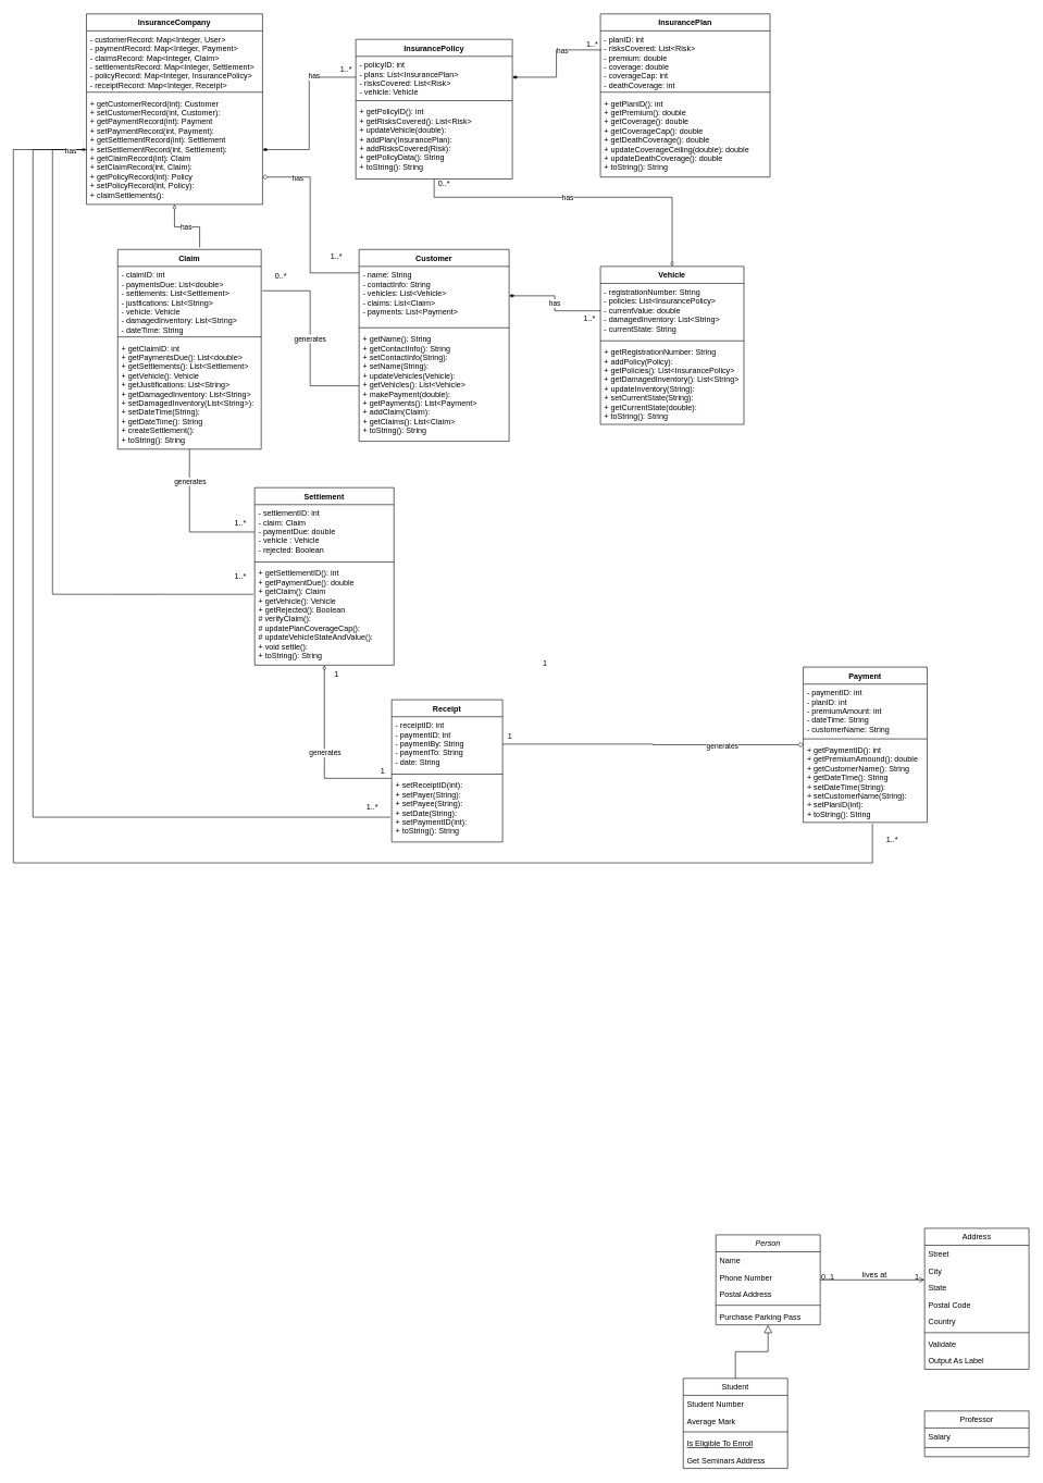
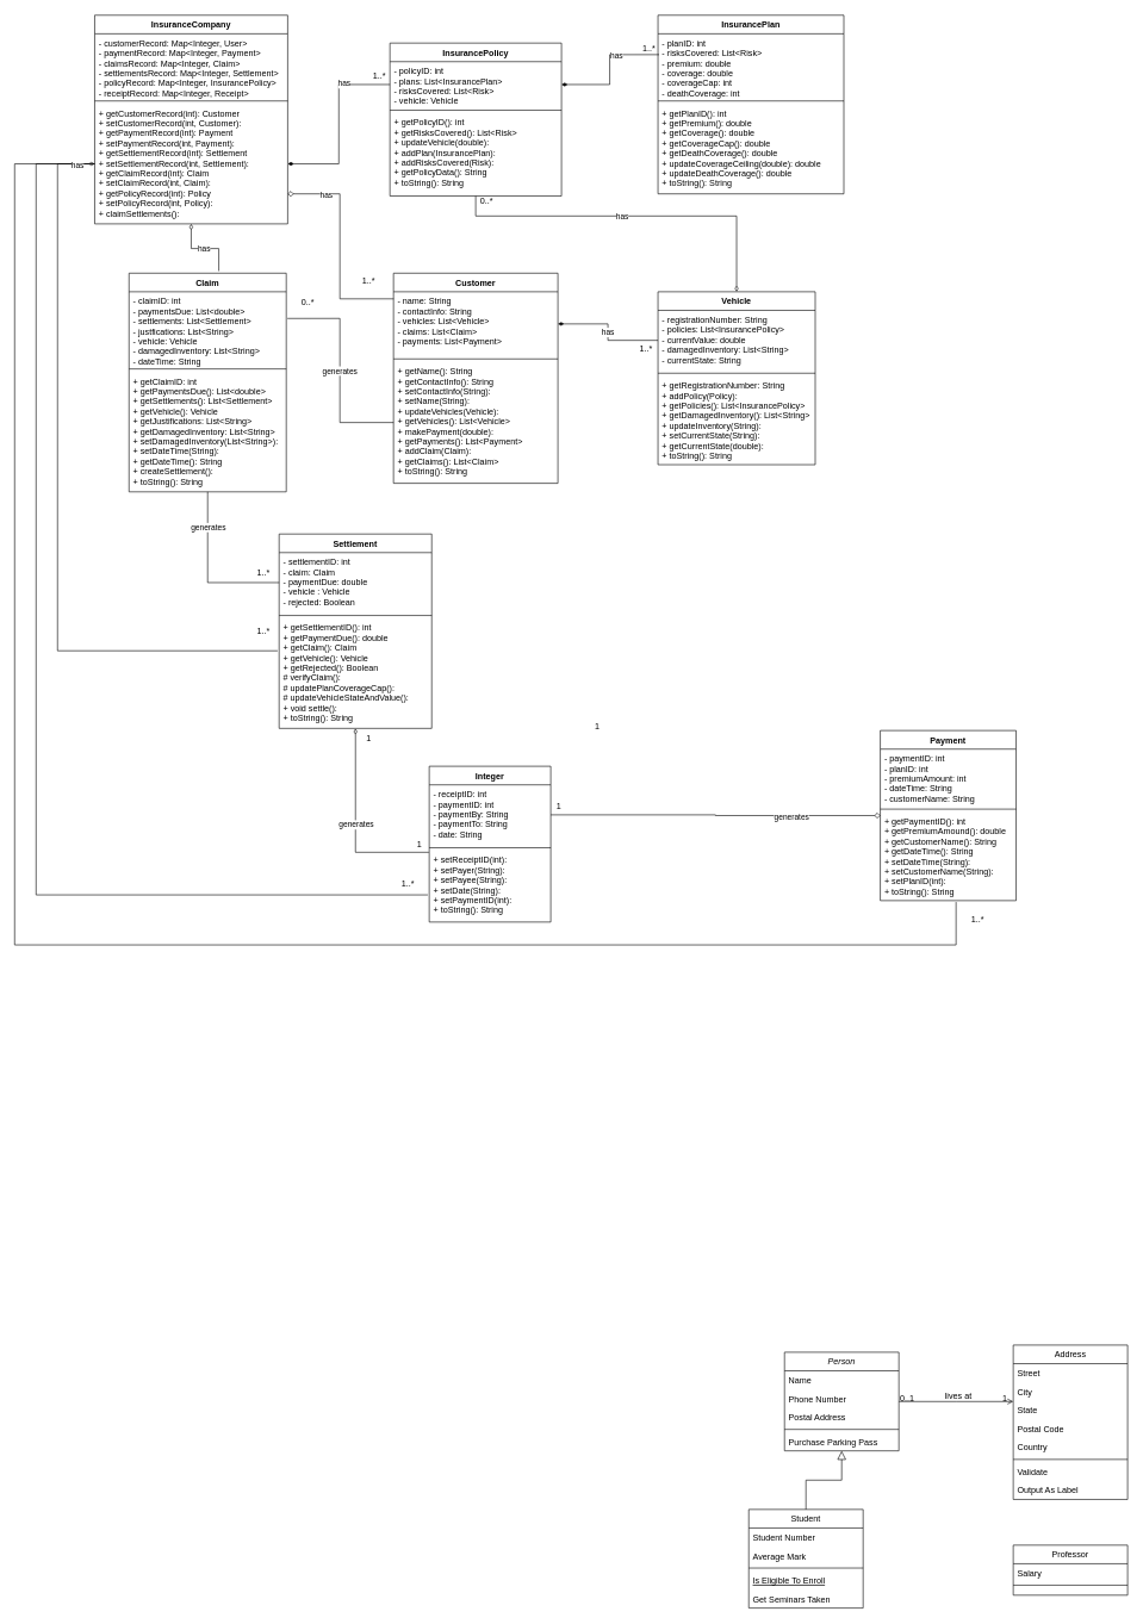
- <mxCell id="45" value="Receipt" style="swimlane;fontStyle=1;align=center;verticalAlign=top;childLayout=stackLayout;horizontal=1;startSize=26;horizontalStack=0;resizeParent=1;resizeParentMax=0;resizeLast=0;collapsible=1;marginBottom=0;" vertex="1" parent="1"><mxGeometry x="600" y="1071" width="170" height="218" as="geometry" /></mxCell>
+ <mxCell id="45" value="Integer" style="swimlane;fontStyle=1;align=center;verticalAlign=top;childLayout=stackLayout;horizontal=1;startSize=26;horizontalStack=0;resizeParent=1;resizeParentMax=0;resizeLast=0;collapsible=1;marginBottom=0;" vertex="1" parent="1"><mxGeometry x="600" y="1071" width="170" height="218" as="geometry" /></mxCell>
- <mxCell id="13" value="Get Seminars Address" style="text;align=left;verticalAlign=top;spacingLeft=4;spacingRight=4;overflow=hidden;rotatable=0;points=[[0,0.5],[1,0.5]];portConstraint=eastwest;" parent="8" vertex="1"><mxGeometry y="112" width="160" height="26" as="geometry" /></mxCell>
+ <mxCell id="13" value="Get Seminars Taken" style="text;align=left;verticalAlign=top;spacingLeft=4;spacingRight=4;overflow=hidden;rotatable=0;points=[[0,0.5],[1,0.5]];portConstraint=eastwest;" parent="8" vertex="1"><mxGeometry y="112" width="160" height="26" as="geometry" /></mxCell>
